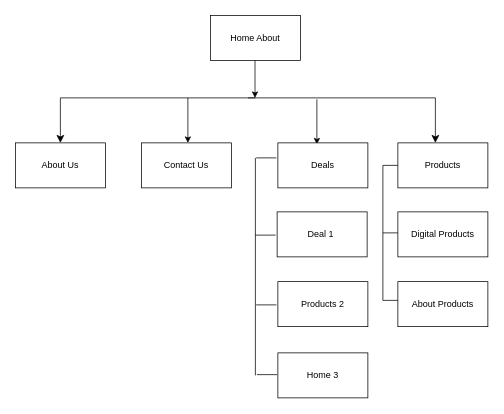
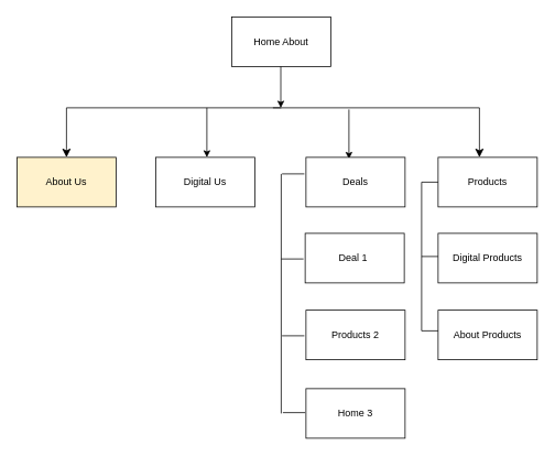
- <mxCell id="8" value="About Us" style="rounded=0;whiteSpace=wrap;html=1;" vertex="1" parent="1"><mxGeometry x="20" y="190" width="120" height="60" as="geometry" /></mxCell>
+ <mxCell id="8" value="About Us" style="rounded=0;whiteSpace=wrap;html=1;fillColor=#fff2cc;" vertex="1" parent="1"><mxGeometry x="20" y="190" width="120" height="60" as="geometry" /></mxCell>
- <mxCell id="9" value="Contact Us" style="rounded=0;whiteSpace=wrap;html=1;" vertex="1" parent="1"><mxGeometry x="188" y="190" width="120" height="60" as="geometry" /></mxCell>
+ <mxCell id="9" value="Digital Us" style="rounded=0;whiteSpace=wrap;html=1;" vertex="1" parent="1"><mxGeometry x="188" y="190" width="120" height="60" as="geometry" /></mxCell>
